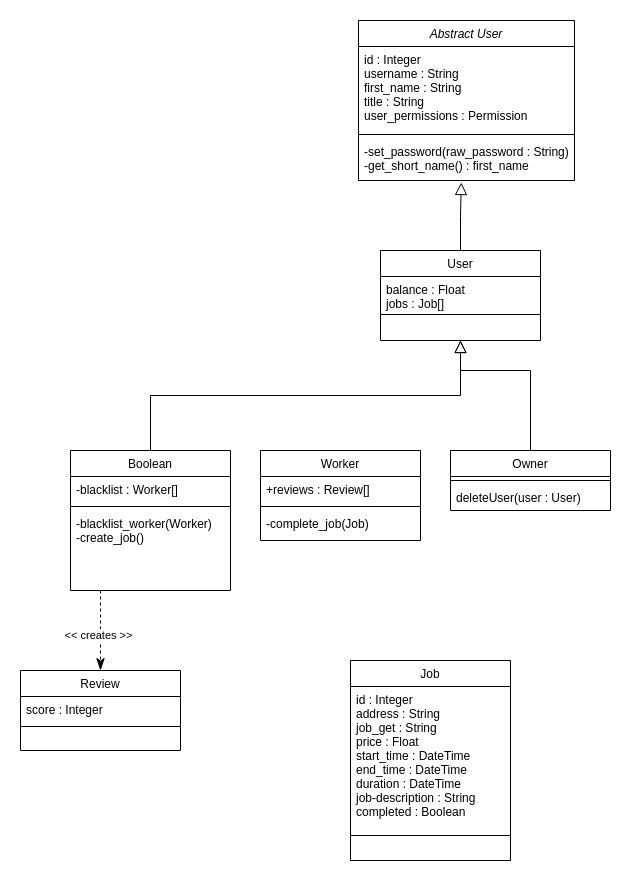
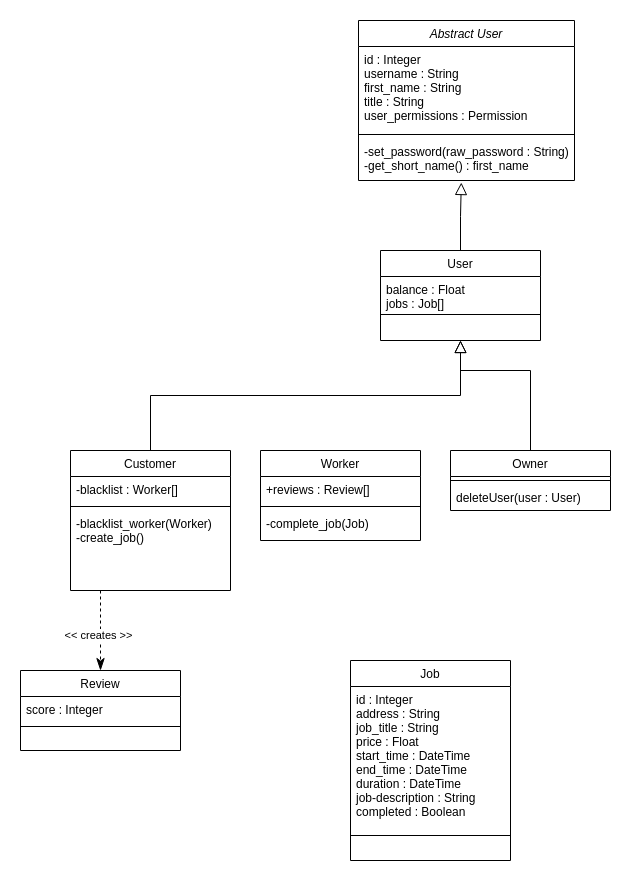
- <mxCell id="5" value="Boolean" style="swimlane;fontStyle=0;align=center;verticalAlign=top;childLayout=stackLayout;horizontal=1;startSize=26;horizontalStack=0;resizeParent=1;resizeLast=0;collapsible=1;marginBottom=0;rounded=0;shadow=0;strokeWidth=1;" parent="1" vertex="1"><mxGeometry x="70" y="450" width="160" height="140" as="geometry"><mxRectangle x="130" y="380" width="160" height="26" as="alternateBounds" /></mxGeometry></mxCell>
+ <mxCell id="5" value="Customer" style="swimlane;fontStyle=0;align=center;verticalAlign=top;childLayout=stackLayout;horizontal=1;startSize=26;horizontalStack=0;resizeParent=1;resizeLast=0;collapsible=1;marginBottom=0;rounded=0;shadow=0;strokeWidth=1;" parent="1" vertex="1"><mxGeometry x="70" y="450" width="160" height="140" as="geometry"><mxRectangle x="130" y="380" width="160" height="26" as="alternateBounds" /></mxGeometry></mxCell>
- <mxCell id="27" value="id : Integer&#10;address : String&#10;job_get : String&#10;price : Float&#10;start_time : DateTime&#10;end_time : DateTime&#10;duration : DateTime&#10;job-description : String&#10;completed : Boolean" style="text;align=left;verticalAlign=top;spacingLeft=4;spacingRight=4;overflow=hidden;rotatable=0;points=[[0,0.5],[1,0.5]];portConstraint=eastwest;" parent="26" vertex="1"><mxGeometry y="26" width="160" height="134" as="geometry" /></mxCell>
+ <mxCell id="27" value="id : Integer&#10;address : String&#10;job_title : String&#10;price : Float&#10;start_time : DateTime&#10;end_time : DateTime&#10;duration : DateTime&#10;job-description : String&#10;completed : Boolean" style="text;align=left;verticalAlign=top;spacingLeft=4;spacingRight=4;overflow=hidden;rotatable=0;points=[[0,0.5],[1,0.5]];portConstraint=eastwest;" parent="26" vertex="1"><mxGeometry y="26" width="160" height="134" as="geometry" /></mxCell>
